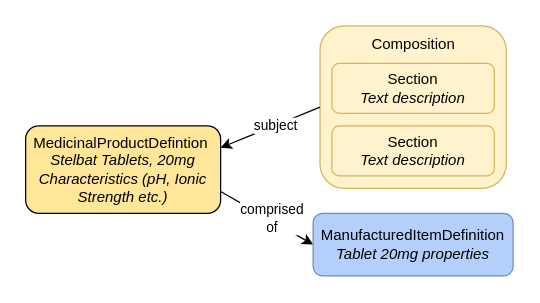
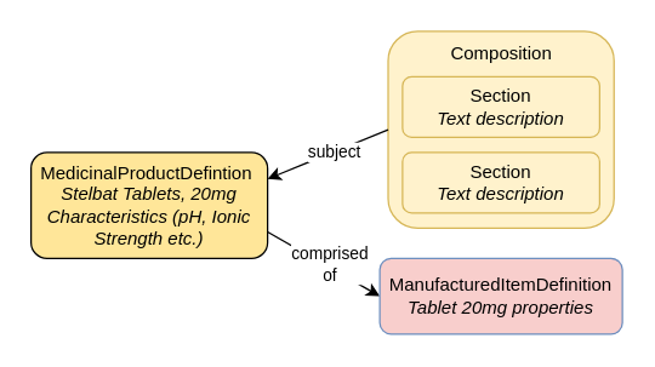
- <mxCell id="6" value="ManufacturedItemDefinition&lt;br&gt;&lt;i&gt;Tablet 20mg properties&lt;/i&gt;" style="rounded=1;whiteSpace=wrap;html=1;fontSize=12;glass=0;strokeWidth=1;shadow=0;fillColor=#B4D0FA;strokeColor=#6c8ebf;" parent="1" vertex="1"><mxGeometry x="250" y="170" width="160" height="50" as="geometry" /></mxCell>
+ <mxCell id="6" value="ManufacturedItemDefinition&lt;br&gt;&lt;i&gt;Tablet 20mg properties&lt;/i&gt;" style="rounded=1;whiteSpace=wrap;html=1;fontSize=12;glass=0;strokeWidth=1;shadow=0;fillColor=#f8cecc;strokeColor=#6c8ebf;" parent="1" vertex="1"><mxGeometry x="250" y="170" width="160" height="50" as="geometry" /></mxCell>
